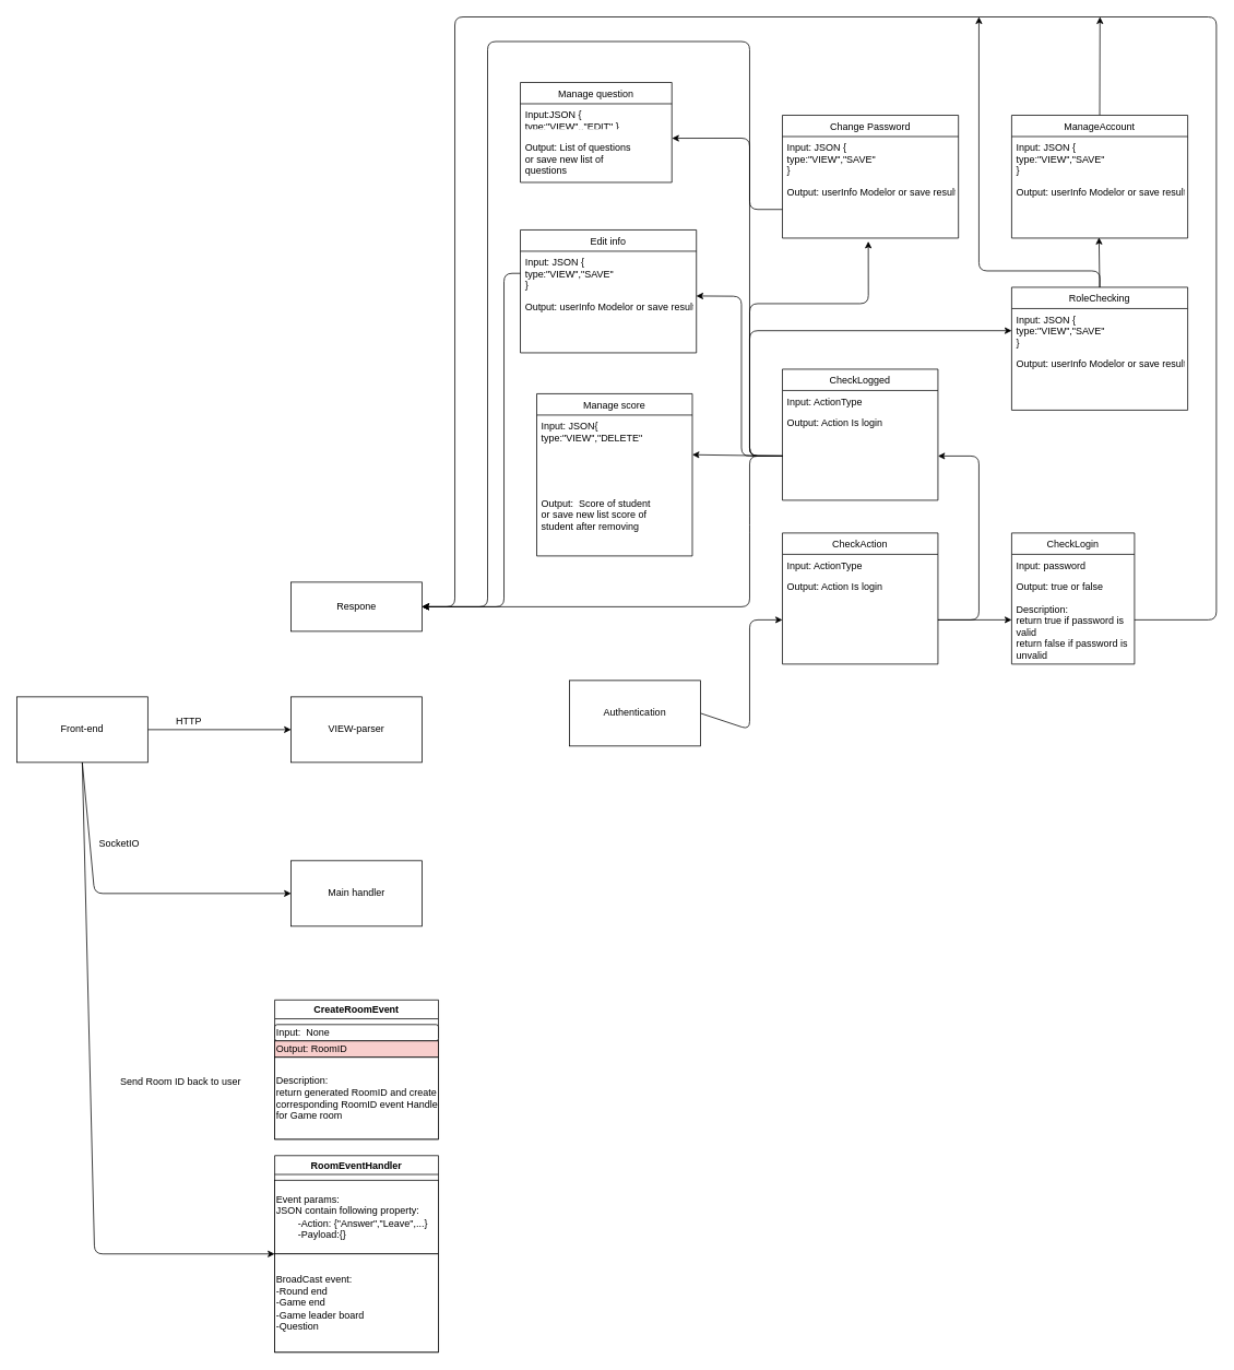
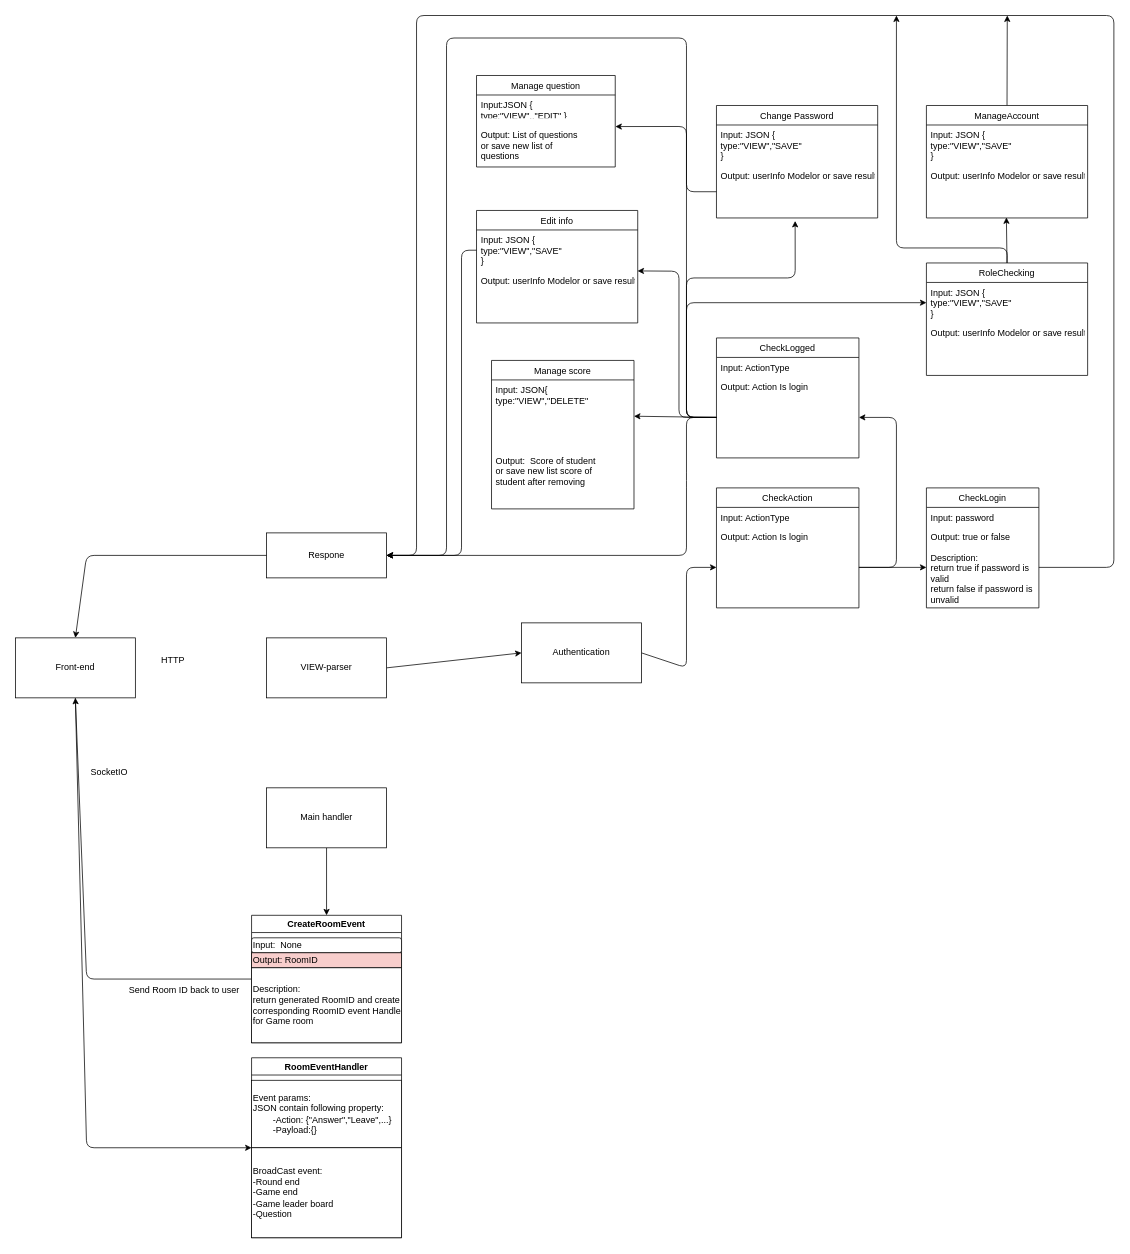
+ <mxCell id="26" value="" style="endArrow=classic;html=1;exitX=0;exitY=0.5;exitDx=0;exitDy=0;entryX=0.5;entryY=0;entryDx=0;entryDy=0;" edge="1" parent="1" source="21" target="5"><mxGeometry width="50" height="50" relative="1" as="geometry"><mxPoint x="385" y="1030" as="sourcePoint" /><mxPoint x="435" y="980" as="targetPoint" /><Array as="points"><mxPoint x="115" y="740" /></Array></mxGeometry></mxCell>
+ <mxCell id="6" style="edgeStyle=none;html=1;exitX=1;exitY=0.5;exitDx=0;exitDy=0;entryX=0;entryY=0.5;entryDx=0;entryDy=0;" edge="1" parent="1" source="7" target="12"><mxGeometry relative="1" as="geometry" /></mxCell>
- <mxCell id="2" style="edgeStyle=none;html=1;exitX=1;exitY=0.5;exitDx=0;exitDy=0;entryX=0;entryY=0.5;entryDx=0;entryDy=0;" edge="1" parent="1" source="5" target="7"><mxGeometry relative="1" as="geometry" /></mxCell>
- <mxCell id="3" style="edgeStyle=none;html=1;exitX=0.5;exitY=1;exitDx=0;exitDy=0;entryX=0;entryY=0.5;entryDx=0;entryDy=0;" edge="1" parent="1" source="5" target="10"><mxGeometry relative="1" as="geometry"><Array as="points"><mxPoint x="115" y="1090" /></Array></mxGeometry></mxCell>
+ <mxCell id="9" style="edgeStyle=none;html=1;exitX=0.5;exitY=1;exitDx=0;exitDy=0;entryX=0.5;entryY=0;entryDx=0;entryDy=0;" edge="1" parent="1" source="10" target="14"><mxGeometry relative="1" as="geometry" /></mxCell>
+ <mxCell id="13" style="edgeStyle=none;html=1;exitX=0;exitY=0.5;exitDx=0;exitDy=0;entryX=0.5;entryY=1;entryDx=0;entryDy=0;" edge="1" parent="1" source="14" target="5"><mxGeometry relative="1" as="geometry"><mxPoint x="115" y="1325" as="targetPoint" /><Array as="points"><mxPoint x="115" y="1305" /></Array></mxGeometry></mxCell>
- <mxCell id="22" value="Send Room ID back to user&lt;br&gt;" style="text;html=1;align=center;verticalAlign=middle;resizable=0;points=[];autosize=1;strokeColor=none;" vertex="1" parent="1"><mxGeometry x="140" y="1310" width="160" height="20" as="geometry" /></mxCell>
+ <mxCell id="22" value="Send Room ID back to user&lt;br&gt;" style="text;html=1;align=center;verticalAlign=middle;resizable=0;points=[];autosize=1;strokeColor=none;" vertex="1" parent="1"><mxGeometry x="165" y="1310" width="160" height="20" as="geometry" /></mxCell>
